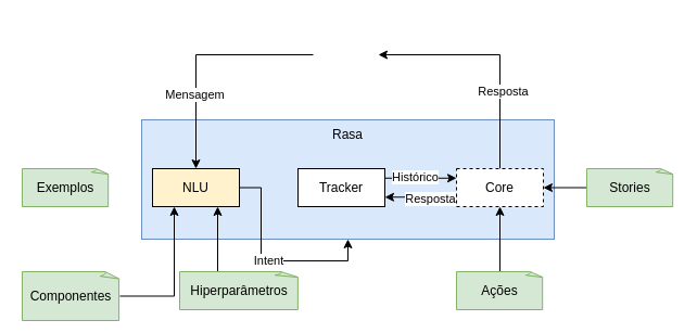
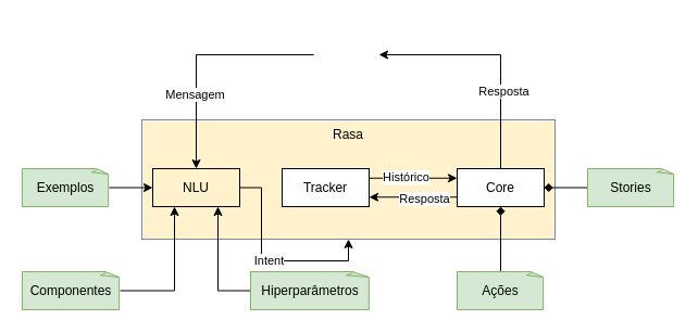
- <mxCell id="3" value="&lt;div&gt;Rasa&lt;/div&gt;" style="rounded=0;whiteSpace=wrap;html=1;verticalAlign=top;fillColor=#dae8fc;strokeColor=#6c8ebf;" parent="1" vertex="1"><mxGeometry x="130" y="110" width="380" height="110" as="geometry" /></mxCell>
+ <mxCell id="3" value="&lt;div&gt;Rasa&lt;/div&gt;" style="rounded=0;whiteSpace=wrap;html=1;verticalAlign=top;fillColor=#fff2cc;strokeColor=#6c8ebf;" parent="1" vertex="1"><mxGeometry x="130" y="110" width="380" height="110" as="geometry" /></mxCell>
+ <mxCell id="22" style="edgeStyle=orthogonalEdgeStyle;rounded=0;orthogonalLoop=1;jettySize=auto;html=1;exitX=1;exitY=0.5;exitDx=0;exitDy=0;exitPerimeter=0;" parent="1" source="23" target="7" edge="1"><mxGeometry relative="1" as="geometry" /></mxCell>
- <mxCell id="15" value="&lt;div&gt;Tracker&lt;/div&gt;" style="rounded=0;whiteSpace=wrap;html=1;" parent="1" vertex="1"><mxGeometry x="274" y="155" width="80" height="35" as="geometry" /></mxCell>
+ <mxCell id="15" value="&lt;div&gt;Tracker&lt;/div&gt;" style="rounded=0;whiteSpace=wrap;html=1;" parent="1" vertex="1"><mxGeometry x="259" y="155" width="80" height="35" as="geometry" /></mxCell>
- <mxCell id="12" value="&lt;div&gt;Core&lt;/div&gt;" style="rounded=0;whiteSpace=wrap;html=1;dashed=1;" parent="1" vertex="1"><mxGeometry x="420" y="155" width="80" height="35" as="geometry" /></mxCell>
+ <mxCell id="12" value="&lt;div&gt;Core&lt;/div&gt;" style="rounded=0;whiteSpace=wrap;html=1;" parent="1" vertex="1"><mxGeometry x="420" y="155" width="80" height="35" as="geometry" /></mxCell>
- <mxCell id="16" style="edgeStyle=orthogonalEdgeStyle;rounded=0;orthogonalLoop=1;jettySize=auto;html=1;exitX=0;exitY=0.5;exitDx=0;exitDy=0;exitPerimeter=0;" parent="1" source="17" target="12" edge="1"><mxGeometry relative="1" as="geometry" /></mxCell>
+ <mxCell id="16" style="edgeStyle=orthogonalEdgeStyle;rounded=0;orthogonalLoop=1;jettySize=auto;html=1;exitX=0;exitY=0.5;exitDx=0;exitDy=0;exitPerimeter=0;endArrow=diamond;" parent="1" source="17" target="12" edge="1"><mxGeometry relative="1" as="geometry" /></mxCell>
- <mxCell id="18" style="edgeStyle=orthogonalEdgeStyle;rounded=0;orthogonalLoop=1;jettySize=auto;html=1;exitX=0.5;exitY=0;exitDx=0;exitDy=0;exitPerimeter=0;entryX=0.5;entryY=1;entryDx=0;entryDy=0;" parent="1" source="19" target="12" edge="1"><mxGeometry relative="1" as="geometry" /></mxCell>
+ <mxCell id="18" style="edgeStyle=orthogonalEdgeStyle;rounded=0;orthogonalLoop=1;jettySize=auto;html=1;exitX=0.5;exitY=0;exitDx=0;exitDy=0;exitPerimeter=0;entryX=0.5;entryY=1;entryDx=0;entryDy=0;endArrow=diamond;" parent="1" source="19" target="12" edge="1"><mxGeometry relative="1" as="geometry" /></mxCell>
- <mxCell id="21" value="Hiperparâmetros" style="whiteSpace=wrap;html=1;shape=mxgraph.basic.document;fillColor=#d5e8d4;strokeColor=#82b366;" parent="1" vertex="1"><mxGeometry x="165" y="250" width="110" height="35" as="geometry" /></mxCell>
+ <mxCell id="21" value="Hiperparâmetros" style="whiteSpace=wrap;html=1;shape=mxgraph.basic.document;fillColor=#d5e8d4;strokeColor=#82b366;" parent="1" vertex="1"><mxGeometry x="230" y="250" width="110" height="35" as="geometry" /></mxCell>
- <mxCell id="25" value="Componentes" style="whiteSpace=wrap;html=1;shape=mxgraph.basic.document;fillColor=#d5e8d4;strokeColor=#82b366;" parent="1" vertex="1"><mxGeometry x="20" y="250" width="90" height="45" as="geometry" /></mxCell>
+ <mxCell id="25" value="Componentes" style="whiteSpace=wrap;html=1;shape=mxgraph.basic.document;fillColor=#d5e8d4;strokeColor=#82b366;" parent="1" vertex="1"><mxGeometry x="20" y="250" width="90" height="35" as="geometry" /></mxCell>
